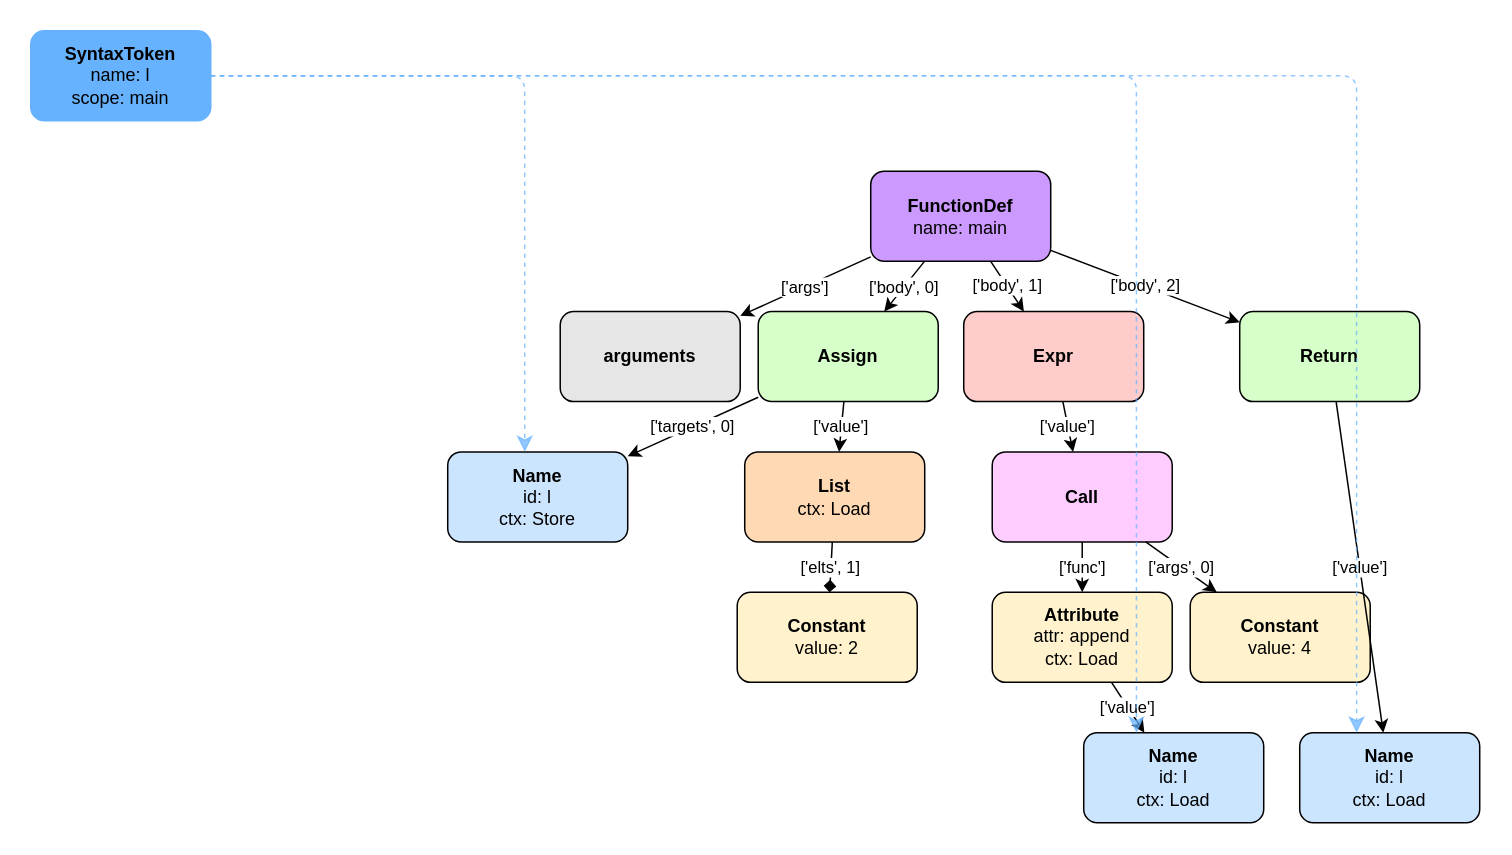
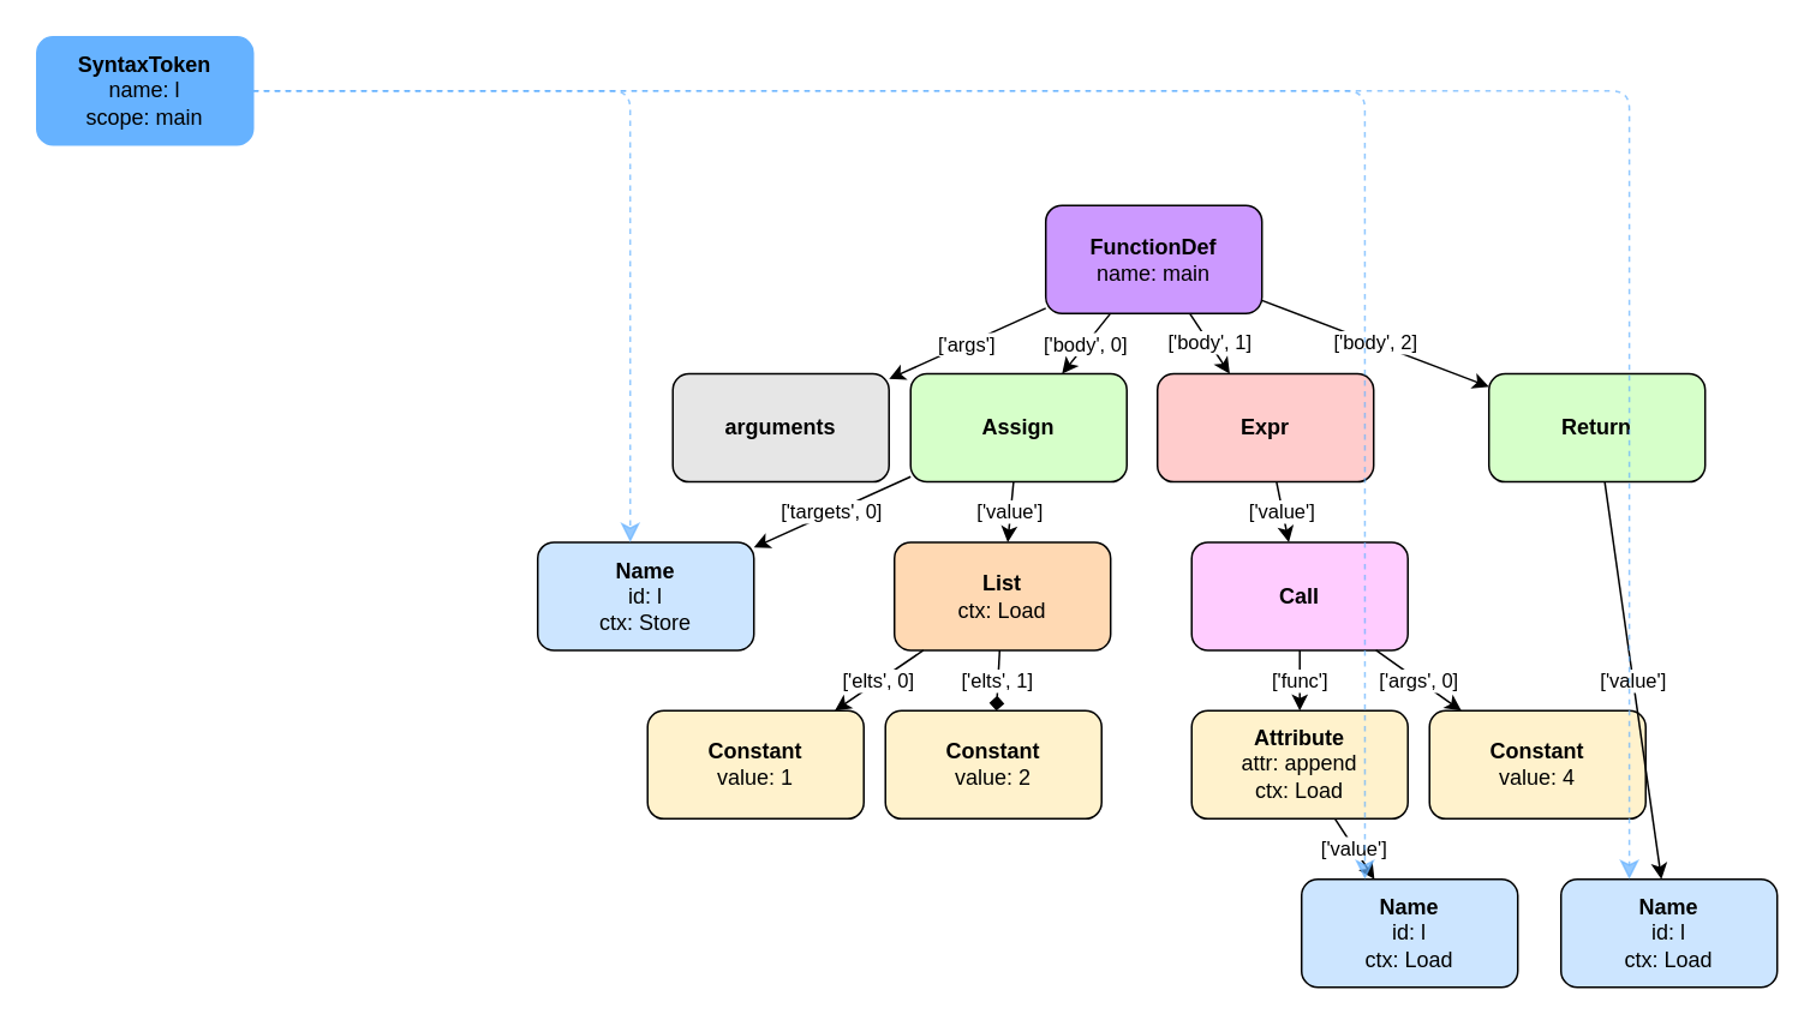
+ <mxCell id="20" value="['elts', 0]" style="endArrow=classic;html=1;strokeColor=#000000" parent="1" source="6" target="7" edge="1"><mxGeometry width="50" height="50" relative="1" as="geometry"><mxPoint x="570" y="460" as="sourcePoint" /><mxPoint x="620" y="410" as="targetPoint" /></mxGeometry></mxCell>
+ <mxCell id="7" value="&lt;b&gt;Constant&lt;/b&gt;&lt;br&gt;value: 1" style="whiteSpace=wrap;html=1;rounded=1;fillColor=#FFF2CC;strokeColor=#000000" parent="1" vertex="1"><mxGeometry x="358.98" y="394.4" width="120" height="60" as="geometry" /></mxCell>
